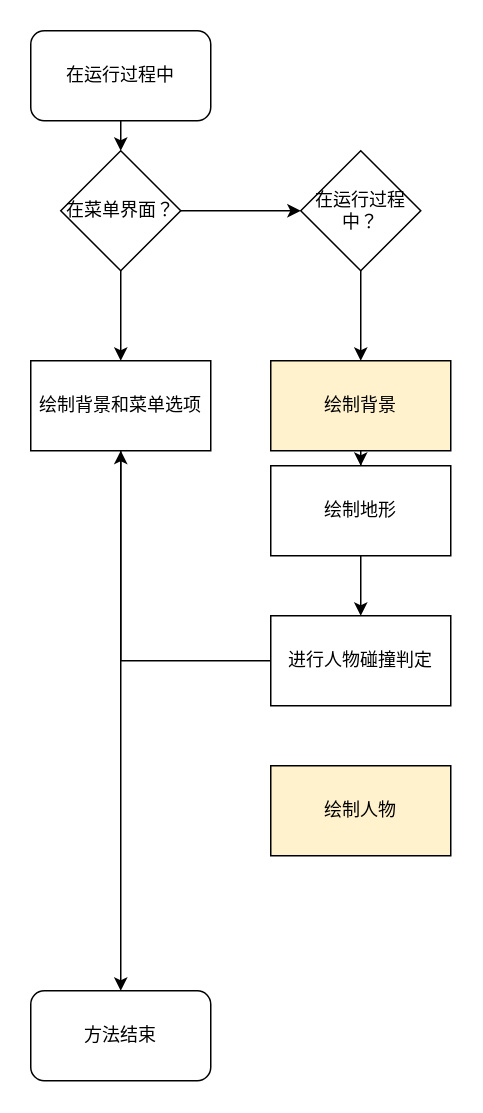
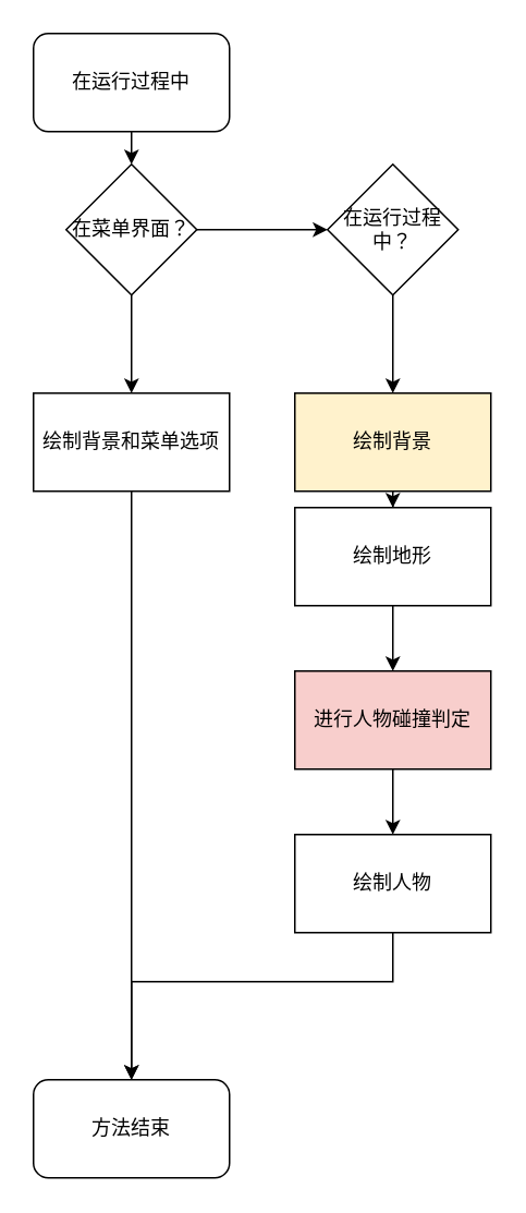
- <mxCell id="15" value="" style="edgeStyle=orthogonalEdgeStyle;rounded=0;orthogonalLoop=1;jettySize=auto;html=1;" edge="1" parent="1" source="16" target="5"><mxGeometry relative="1" as="geometry" /></mxCell>
+ <mxCell id="15" value="" style="edgeStyle=orthogonalEdgeStyle;rounded=0;orthogonalLoop=1;jettySize=auto;html=1;" edge="1" parent="1" source="16" target="18"><mxGeometry relative="1" as="geometry" /></mxCell>
- <mxCell id="16" value="进行人物碰撞判定" style="rounded=0;whiteSpace=wrap;html=1;" vertex="1" parent="1"><mxGeometry x="180" y="410" width="120" height="60" as="geometry" /></mxCell>
+ <mxCell id="16" value="进行人物碰撞判定" style="rounded=0;whiteSpace=wrap;html=1;fillColor=#f8cecc;" vertex="1" parent="1"><mxGeometry x="180" y="410" width="120" height="60" as="geometry" /></mxCell>
- <mxCell id="18" value="绘制人物" style="rounded=0;whiteSpace=wrap;html=1;fillColor=#fff2cc;" vertex="1" parent="1"><mxGeometry x="180" y="510" width="120" height="60" as="geometry" /></mxCell>
+ <mxCell id="18" value="绘制人物" style="rounded=0;whiteSpace=wrap;html=1;" vertex="1" parent="1"><mxGeometry x="180" y="510" width="120" height="60" as="geometry" /></mxCell>
+ <mxCell id="17" style="edgeStyle=orthogonalEdgeStyle;rounded=0;orthogonalLoop=1;jettySize=auto;html=1;exitX=0.5;exitY=1;exitDx=0;exitDy=0;" edge="1" parent="1" source="18" target="19"><mxGeometry relative="1" as="geometry"><Array as="points"><mxPoint x="240" y="600" /><mxPoint x="80" y="600" /></Array></mxGeometry></mxCell>
